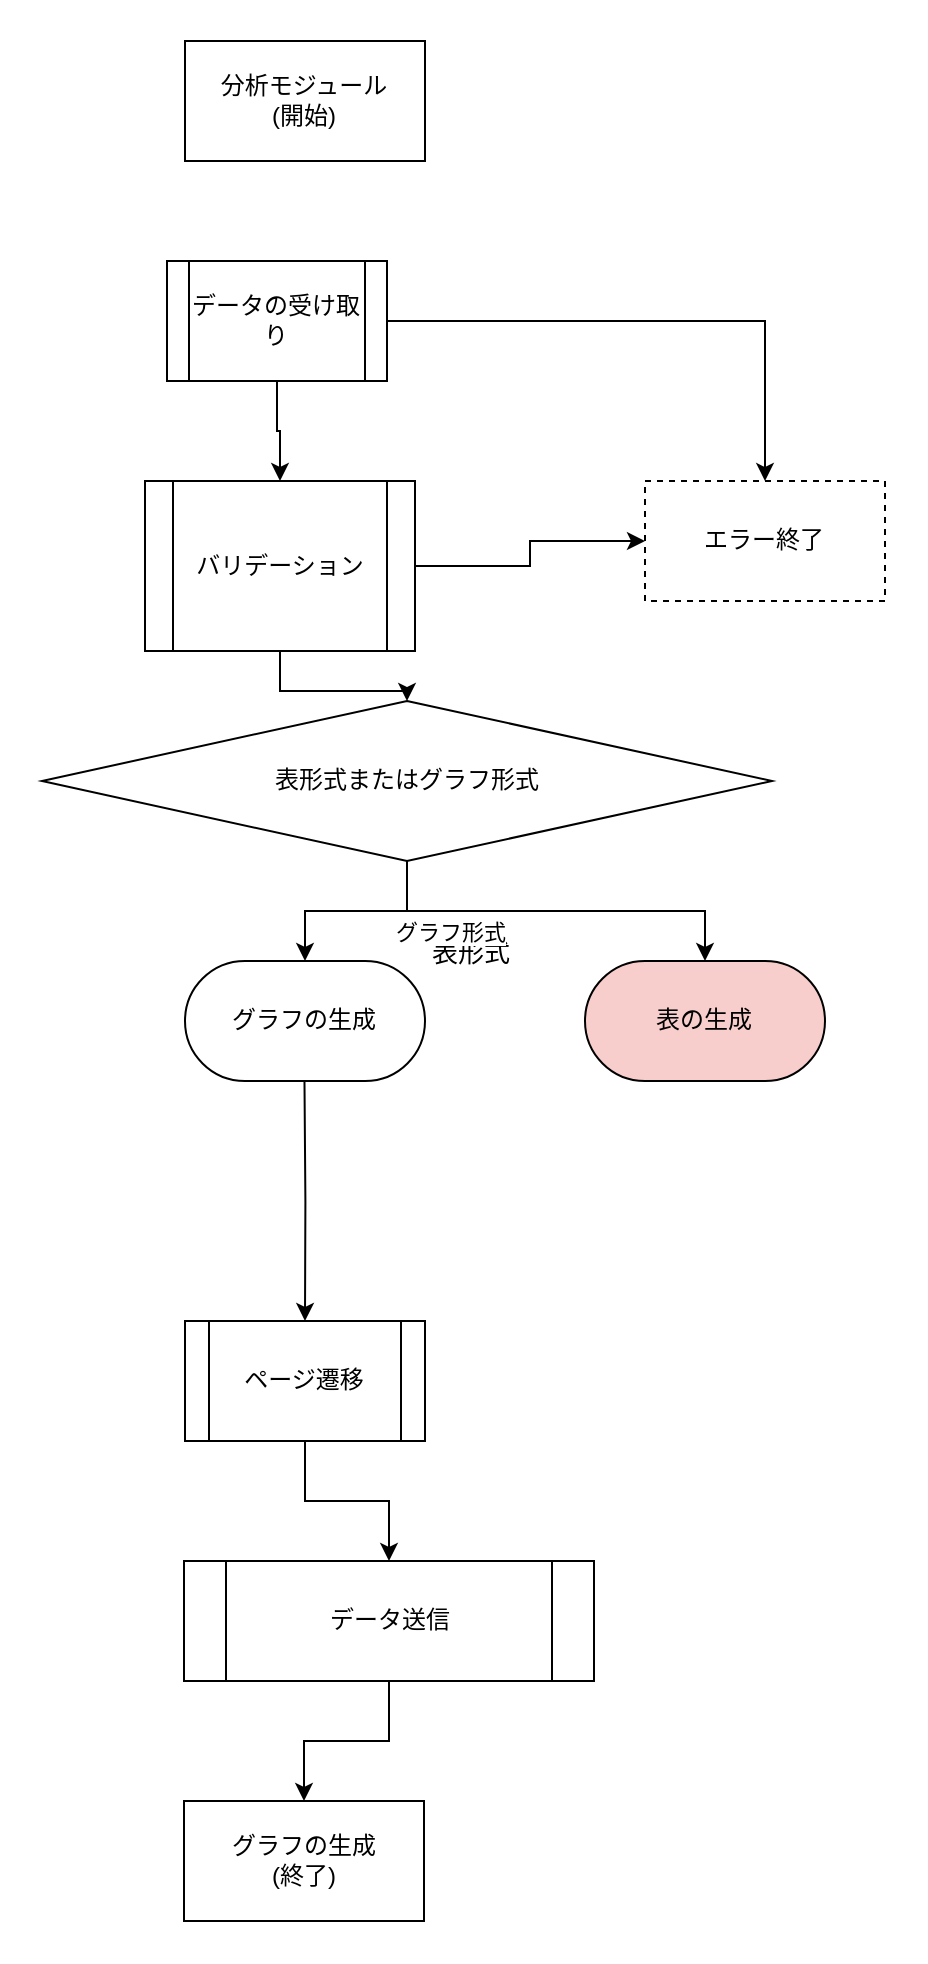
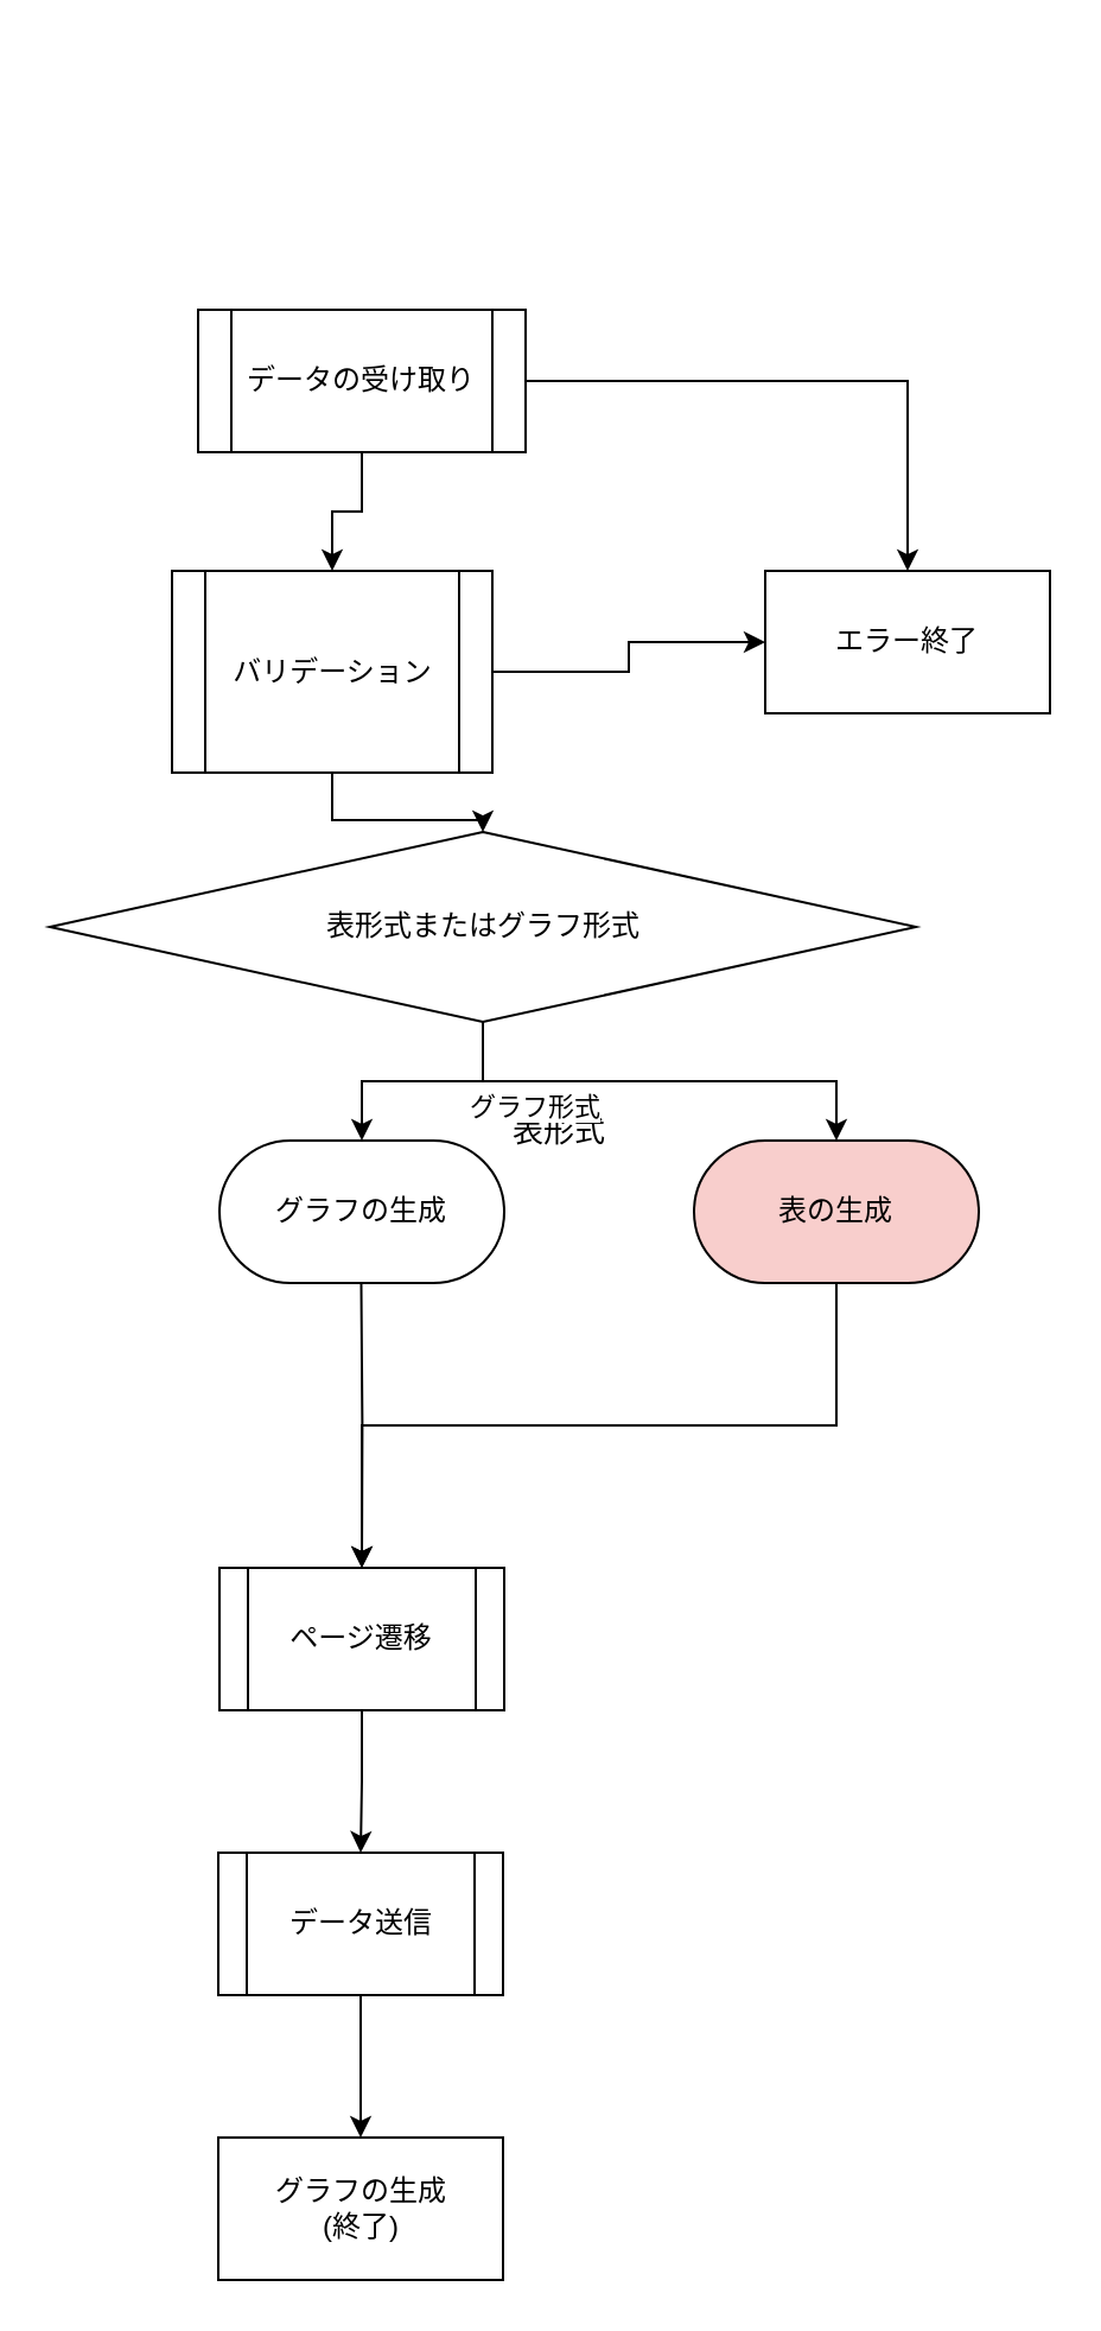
- <mxCell id="2" value="分析モジュール&lt;br&gt;(開始)" style="rounded=0;whiteSpace=wrap;html=1;" vertex="1" parent="1"><mxGeometry x="92" y="20" width="120" height="60" as="geometry" /></mxCell>
- <mxCell id="5" value="データの受け取り" style="shape=process;whiteSpace=wrap;html=1;backgroundOutline=1;" vertex="1" parent="1"><mxGeometry x="83" y="130" width="110" height="60" as="geometry" /></mxCell>
+ <mxCell id="5" value="データの受け取り" style="shape=process;whiteSpace=wrap;html=1;backgroundOutline=1;" vertex="1" parent="1"><mxGeometry x="83" y="130" width="138" height="60" as="geometry" /></mxCell>
- <mxCell id="17" value="エラー終了" style="rounded=0;whiteSpace=wrap;html=1;dashed=1;" vertex="1" parent="1"><mxGeometry x="322" y="240" width="120" height="60" as="geometry" /></mxCell>
+ <mxCell id="17" value="エラー終了" style="rounded=0;whiteSpace=wrap;html=1;" vertex="1" parent="1"><mxGeometry x="322" y="240" width="120" height="60" as="geometry" /></mxCell>
+ <mxCell id="14" style="edgeStyle=orthogonalEdgeStyle;rounded=0;orthogonalLoop=1;jettySize=auto;html=1;exitX=0.5;exitY=1;exitDx=0;exitDy=0;" edge="1" parent="1" source="15" target="20"><mxGeometry relative="1" as="geometry" /></mxCell>
- <mxCell id="22" value="データ送信" style="shape=process;whiteSpace=wrap;html=1;backgroundOutline=1;" vertex="1" parent="1"><mxGeometry x="91.5" y="780" width="205" height="60" as="geometry" /></mxCell>
+ <mxCell id="22" value="データ送信" style="shape=process;whiteSpace=wrap;html=1;backgroundOutline=1;" vertex="1" parent="1"><mxGeometry x="91.5" y="780" width="120" height="60" as="geometry" /></mxCell>
